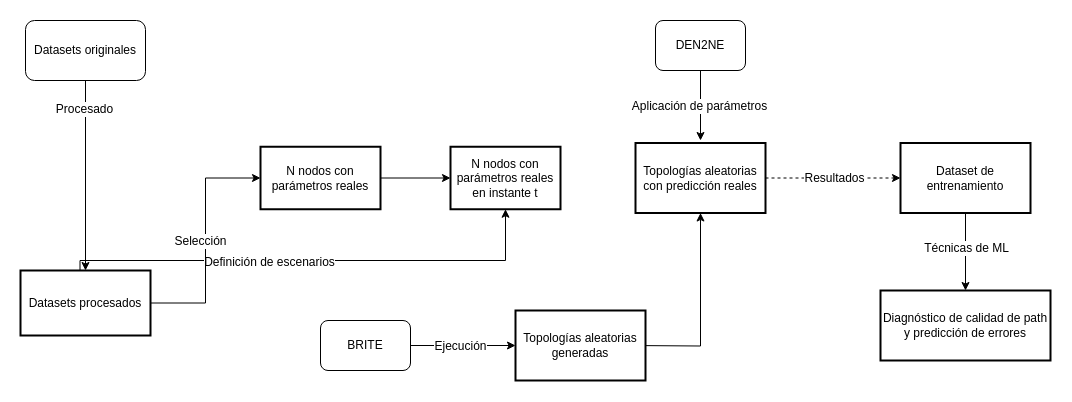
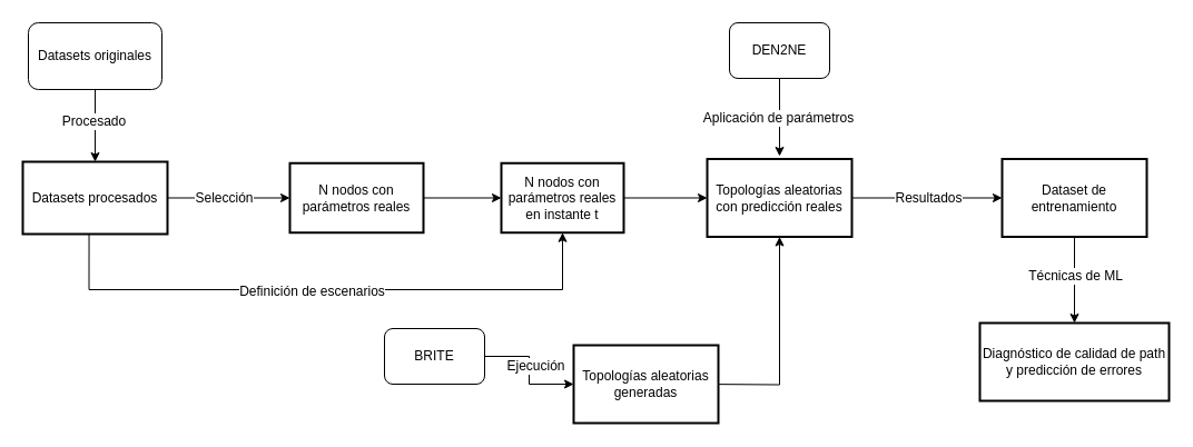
+ <mxCell id="14" style="edgeStyle=orthogonalEdgeStyle;rounded=0;orthogonalLoop=1;jettySize=auto;html=1;exitX=1;exitY=0.5;exitDx=0;exitDy=0;entryX=0;entryY=0.5;entryDx=0;entryDy=0;" edge="1" parent="1" source="15" target="13"><mxGeometry relative="1" as="geometry" /></mxCell>
- <mxCell id="11" style="edgeStyle=orthogonalEdgeStyle;rounded=0;orthogonalLoop=1;jettySize=auto;html=1;exitX=1;exitY=0.5;exitDx=0;exitDy=0;entryX=0;entryY=0.5;entryDx=0;entryDy=0;dashed=1;" edge="1" parent="1" source="13" target="28"><mxGeometry relative="1" as="geometry" /></mxCell>
+ <mxCell id="11" style="edgeStyle=orthogonalEdgeStyle;rounded=0;orthogonalLoop=1;jettySize=auto;html=1;exitX=1;exitY=0.5;exitDx=0;exitDy=0;entryX=0;entryY=0.5;entryDx=0;entryDy=0;" edge="1" parent="1" source="13" target="28"><mxGeometry relative="1" as="geometry" /></mxCell>
- <mxCell id="20" value="Datasets procesados" style="whiteSpace=wrap;strokeWidth=2;" vertex="1" parent="1"><mxGeometry x="20" y="270" width="130" height="65" as="geometry" /></mxCell>
+ <mxCell id="20" value="Datasets procesados" style="whiteSpace=wrap;strokeWidth=2;" vertex="1" parent="1"><mxGeometry x="20" y="145" width="130" height="65" as="geometry" /></mxCell>
- <mxCell id="10" value="BRITE" style="rounded=1;whiteSpace=wrap;html=1;" vertex="1" parent="1"><mxGeometry x="320" y="320" width="90" height="50" as="geometry" /></mxCell>
+ <mxCell id="10" value="BRITE" style="rounded=1;whiteSpace=wrap;html=1;" vertex="1" parent="1"><mxGeometry x="345" y="295" width="90" height="50" as="geometry" /></mxCell>
